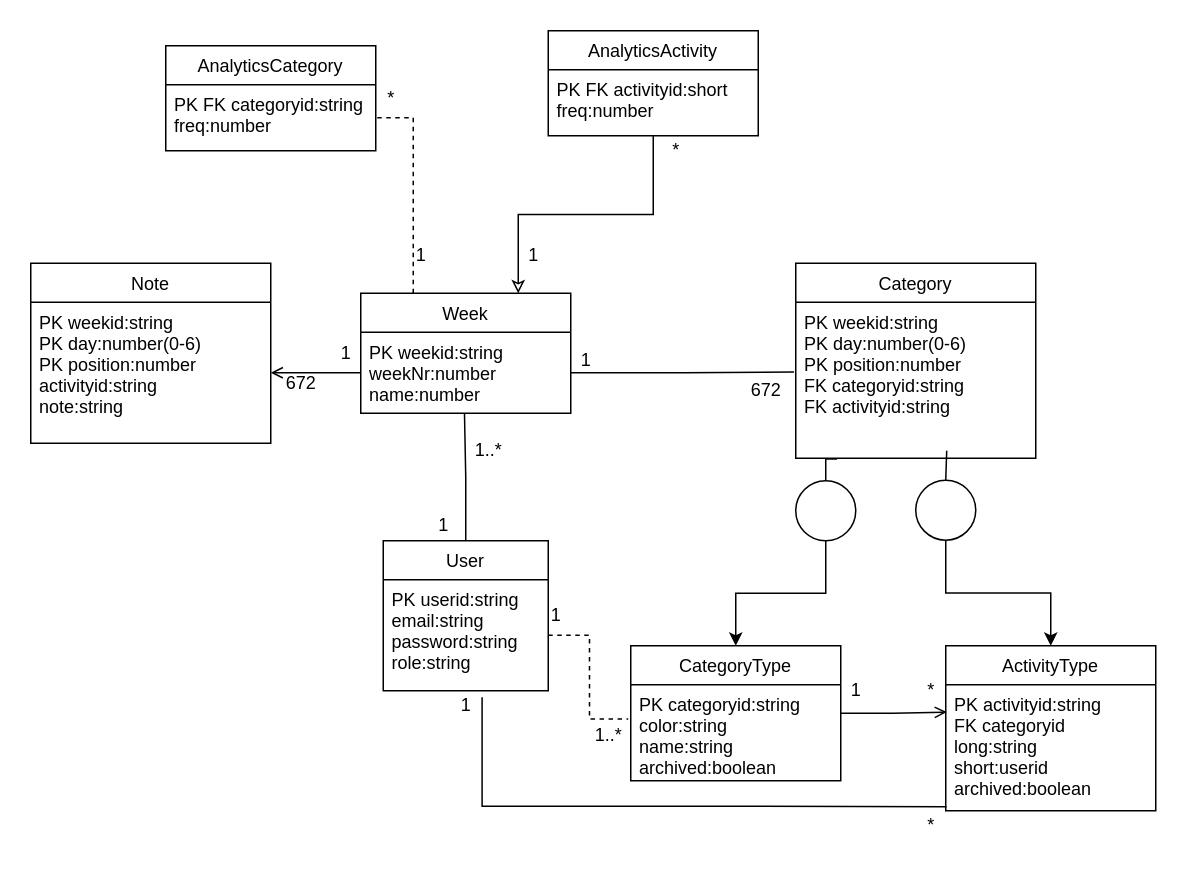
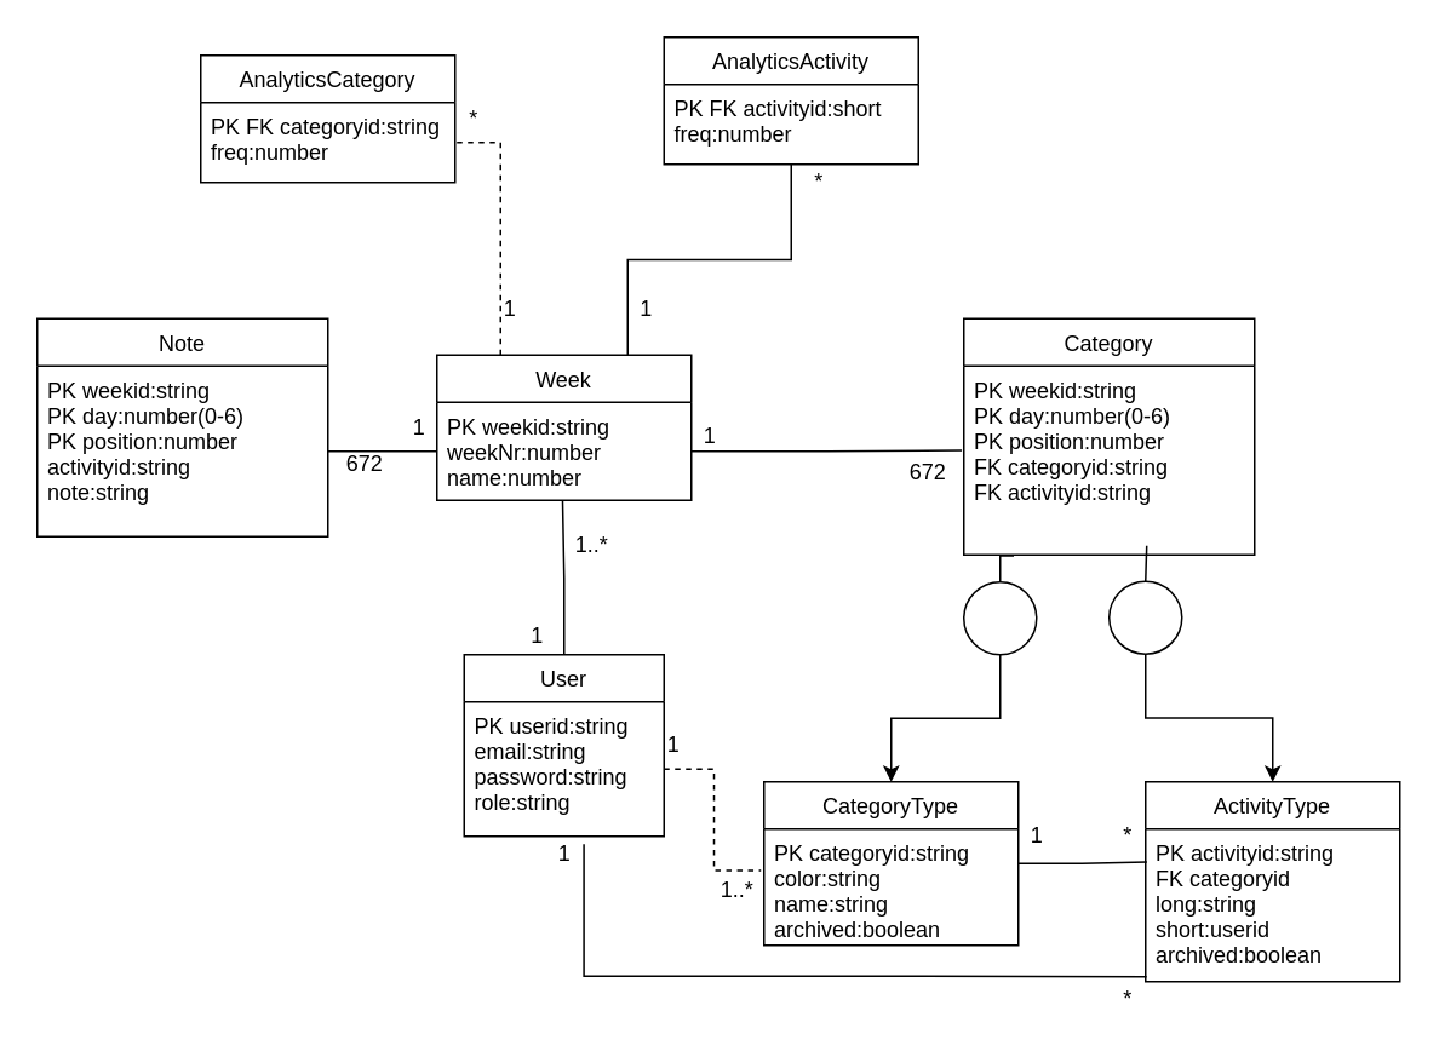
- <mxCell id="36" style="edgeStyle=orthogonalEdgeStyle;rounded=0;orthogonalLoop=1;jettySize=auto;html=1;entryX=0.75;entryY=0;entryDx=0;entryDy=0;endArrow=classic;endFill=0;" parent="1" source="37" target="9" edge="1"><mxGeometry relative="1" as="geometry" /></mxCell>
+ <mxCell id="36" style="edgeStyle=orthogonalEdgeStyle;rounded=0;orthogonalLoop=1;jettySize=auto;html=1;entryX=0.75;entryY=0;entryDx=0;entryDy=0;endArrow=none;endFill=0;" parent="1" source="37" target="9" edge="1"><mxGeometry relative="1" as="geometry" /></mxCell>
- <mxCell id="18" style="edgeStyle=orthogonalEdgeStyle;rounded=0;orthogonalLoop=1;jettySize=auto;html=1;entryX=1;entryY=0.5;entryDx=0;entryDy=0;endArrow=open;endFill=0;" parent="1" source="10" target="17" edge="1"><mxGeometry relative="1" as="geometry" /></mxCell>
+ <mxCell id="18" style="edgeStyle=orthogonalEdgeStyle;rounded=0;orthogonalLoop=1;jettySize=auto;html=1;entryX=1;entryY=0.5;entryDx=0;entryDy=0;endArrow=none;endFill=0;" parent="1" source="10" target="17" edge="1"><mxGeometry relative="1" as="geometry" /></mxCell>
- <mxCell id="21" style="edgeStyle=orthogonalEdgeStyle;rounded=0;orthogonalLoop=1;jettySize=auto;html=1;entryX=0.005;entryY=0.217;entryDx=0;entryDy=0;entryPerimeter=0;endArrow=open;endFill=0;" parent="1" source="22" target="30" edge="1"><mxGeometry relative="1" as="geometry" /></mxCell>
+ <mxCell id="21" style="edgeStyle=orthogonalEdgeStyle;rounded=0;orthogonalLoop=1;jettySize=auto;html=1;entryX=0.005;entryY=0.217;entryDx=0;entryDy=0;entryPerimeter=0;endArrow=none;endFill=0;" parent="1" source="22" target="30" edge="1"><mxGeometry relative="1" as="geometry" /></mxCell>
